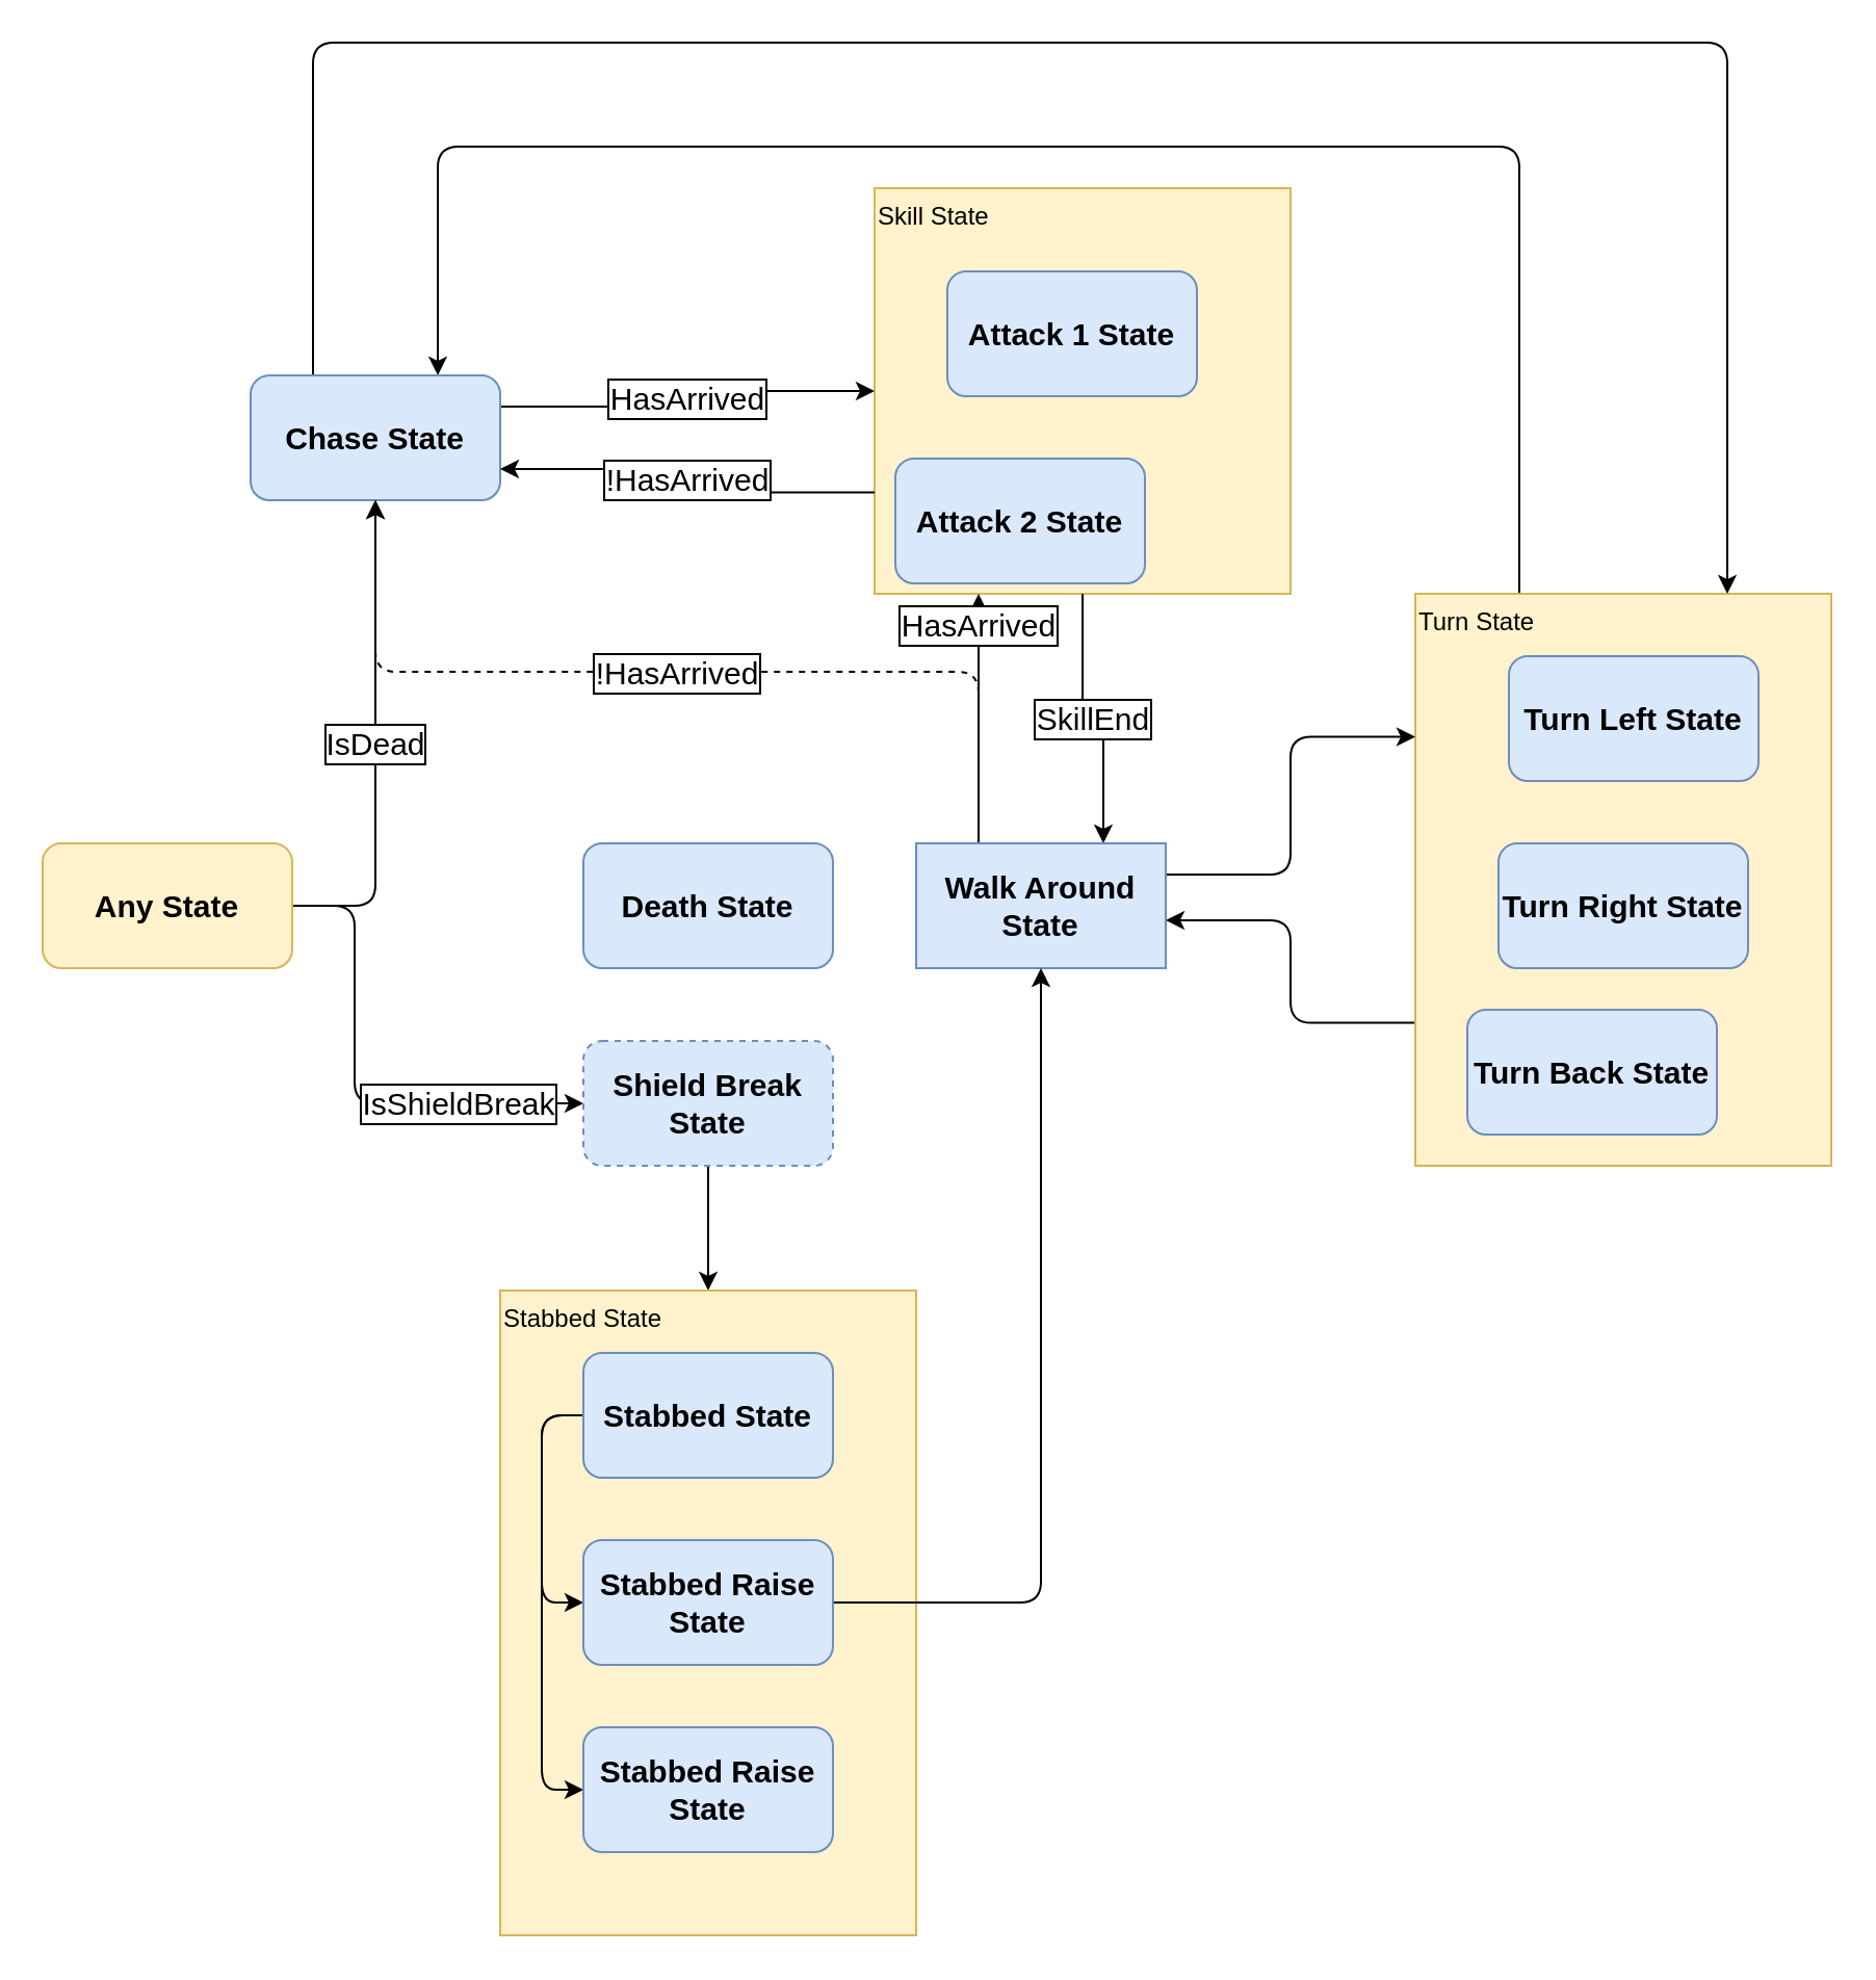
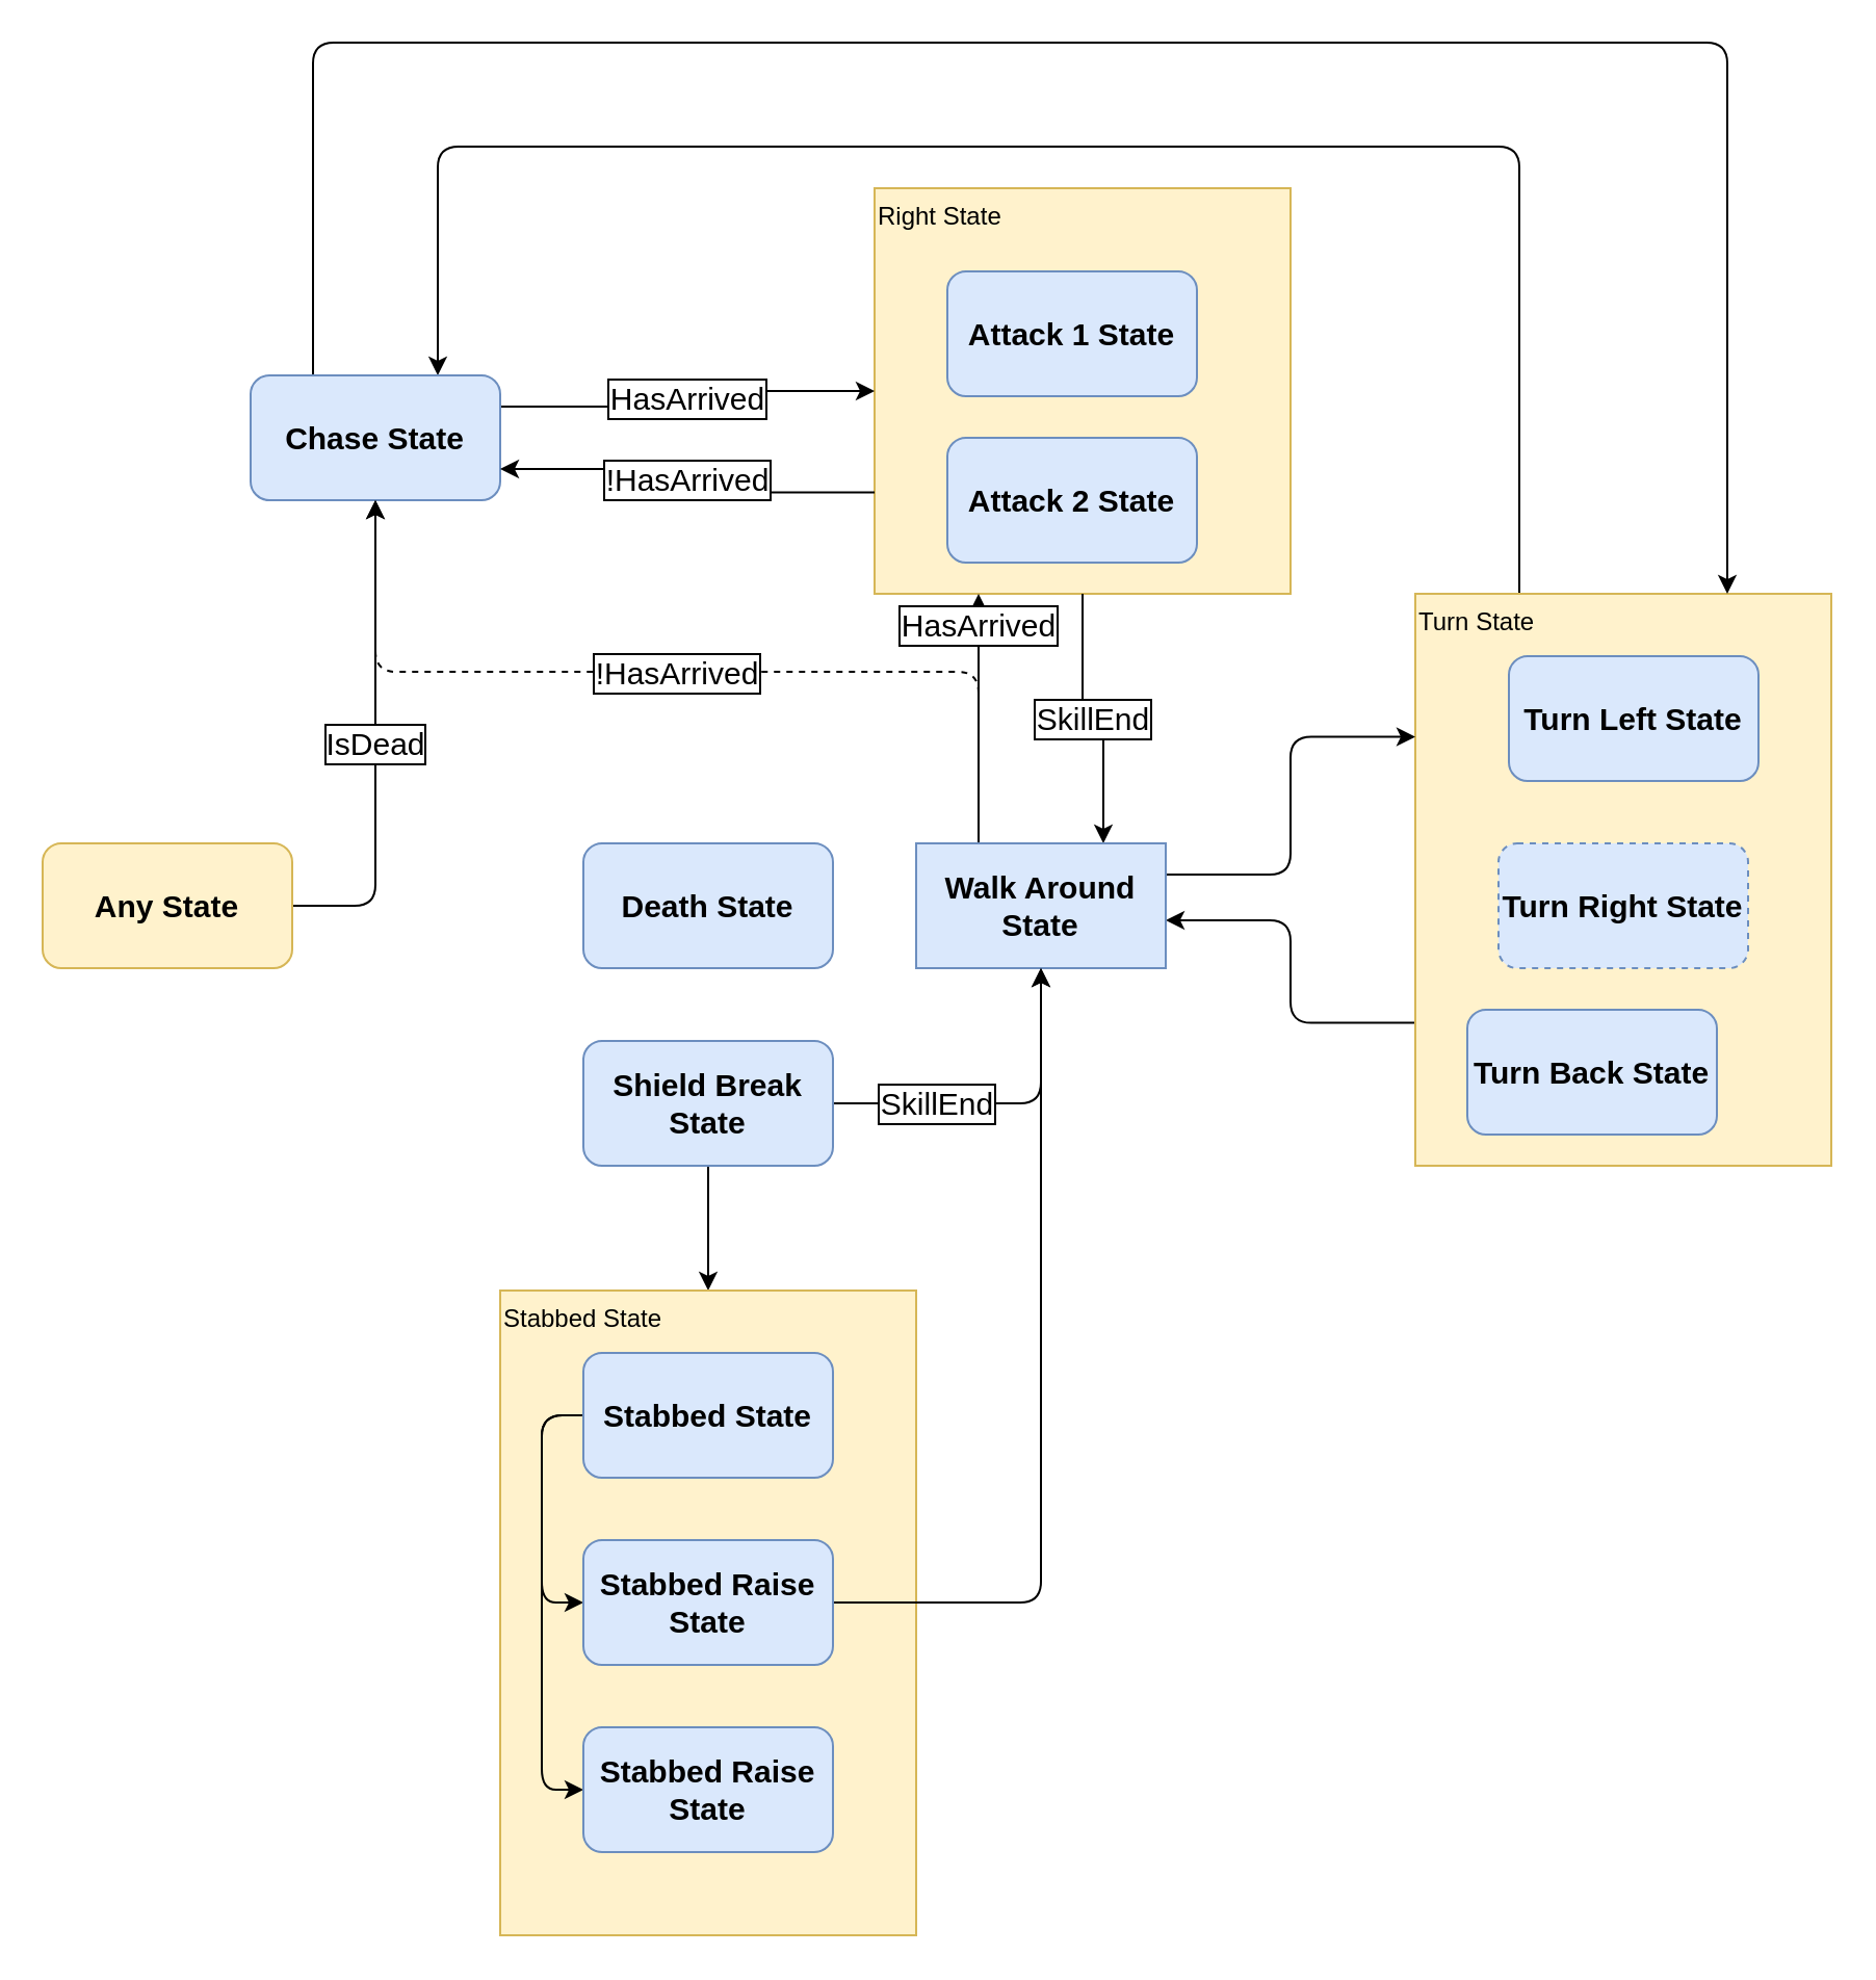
- <mxCell id="5" value="Skill State" style="rounded=0;whiteSpace=wrap;html=1;verticalAlign=top;align=left;fillColor=#fff2cc;strokeColor=#d6b656;" vertex="1" parent="1"><mxGeometry x="420" y="90" width="200" height="195" as="geometry" /></mxCell>
+ <mxCell id="5" value="Right State" style="rounded=0;whiteSpace=wrap;html=1;verticalAlign=top;align=left;fillColor=#fff2cc;strokeColor=#d6b656;" vertex="1" parent="1"><mxGeometry x="420" y="90" width="200" height="195" as="geometry" /></mxCell>
- <mxCell id="11" value="&lt;font style=&quot;font-size: 15px;&quot;&gt;Attack 2 State&lt;br&gt;&lt;/font&gt;" style="rounded=1;whiteSpace=wrap;html=1;fillColor=#dae8fc;strokeColor=#6c8ebf;fontSize=15;fontStyle=1" parent="1" vertex="1"><mxGeometry x="430" y="220" width="120" height="60" as="geometry" /></mxCell>
+ <mxCell id="11" value="&lt;font style=&quot;font-size: 15px;&quot;&gt;Attack 2 State&lt;br&gt;&lt;/font&gt;" style="rounded=1;whiteSpace=wrap;html=1;fillColor=#dae8fc;strokeColor=#6c8ebf;fontSize=15;fontStyle=1" parent="1" vertex="1"><mxGeometry x="455" y="210" width="120" height="60" as="geometry" /></mxCell>
- <mxCell id="33" value="&lt;font style=&quot;font-size: 15px;&quot;&gt;Turn Right State&lt;br&gt;&lt;/font&gt;" style="rounded=1;whiteSpace=wrap;html=1;fillColor=#dae8fc;strokeColor=#6c8ebf;fontSize=15;fontStyle=1" vertex="1" parent="1"><mxGeometry x="720" y="405" width="120" height="60" as="geometry" /></mxCell>
+ <mxCell id="33" value="&lt;font style=&quot;font-size: 15px;&quot;&gt;Turn Right State&lt;br&gt;&lt;/font&gt;" style="rounded=1;whiteSpace=wrap;html=1;fillColor=#dae8fc;strokeColor=#6c8ebf;fontSize=15;fontStyle=1;dashed=1;" vertex="1" parent="1"><mxGeometry x="720" y="405" width="120" height="60" as="geometry" /></mxCell>
- <mxCell id="17" value="IsShieldBreak" style="edgeStyle=orthogonalEdgeStyle;rounded=1;orthogonalLoop=1;jettySize=auto;html=1;exitX=1;exitY=0.5;exitDx=0;exitDy=0;entryX=0;entryY=0.5;entryDx=0;entryDy=0;labelBorderColor=default;fontSize=15;" parent="1" source="18" target="22" edge="1"><mxGeometry x="0.489" relative="1" as="geometry"><Array as="points"><mxPoint x="170" y="435" /><mxPoint x="170" y="530" /></Array><mxPoint as="offset" /></mxGeometry></mxCell>
- <mxCell id="22" value="&lt;font style=&quot;font-size: 15px;&quot;&gt;Shield Break State&lt;/font&gt;" style="rounded=1;whiteSpace=wrap;html=1;fillColor=#dae8fc;strokeColor=#6c8ebf;fontSize=15;fontStyle=1;dashed=1;" parent="1" vertex="1"><mxGeometry x="280" y="500" width="120" height="60" as="geometry" /></mxCell>
+ <mxCell id="22" value="&lt;font style=&quot;font-size: 15px;&quot;&gt;Shield Break State&lt;/font&gt;" style="rounded=1;whiteSpace=wrap;html=1;fillColor=#dae8fc;strokeColor=#6c8ebf;fontSize=15;fontStyle=1" parent="1" vertex="1"><mxGeometry x="280" y="500" width="120" height="60" as="geometry" /></mxCell>
+ <mxCell id="20" value="SkillEnd" style="edgeStyle=orthogonalEdgeStyle;rounded=1;orthogonalLoop=1;jettySize=auto;html=1;exitX=1;exitY=0.5;exitDx=0;exitDy=0;entryX=0.5;entryY=1;entryDx=0;entryDy=0;labelBorderColor=default;fontSize=15;" parent="1" source="22" target="15" edge="1"><mxGeometry x="-0.394" relative="1" as="geometry"><mxPoint as="offset" /></mxGeometry></mxCell>
